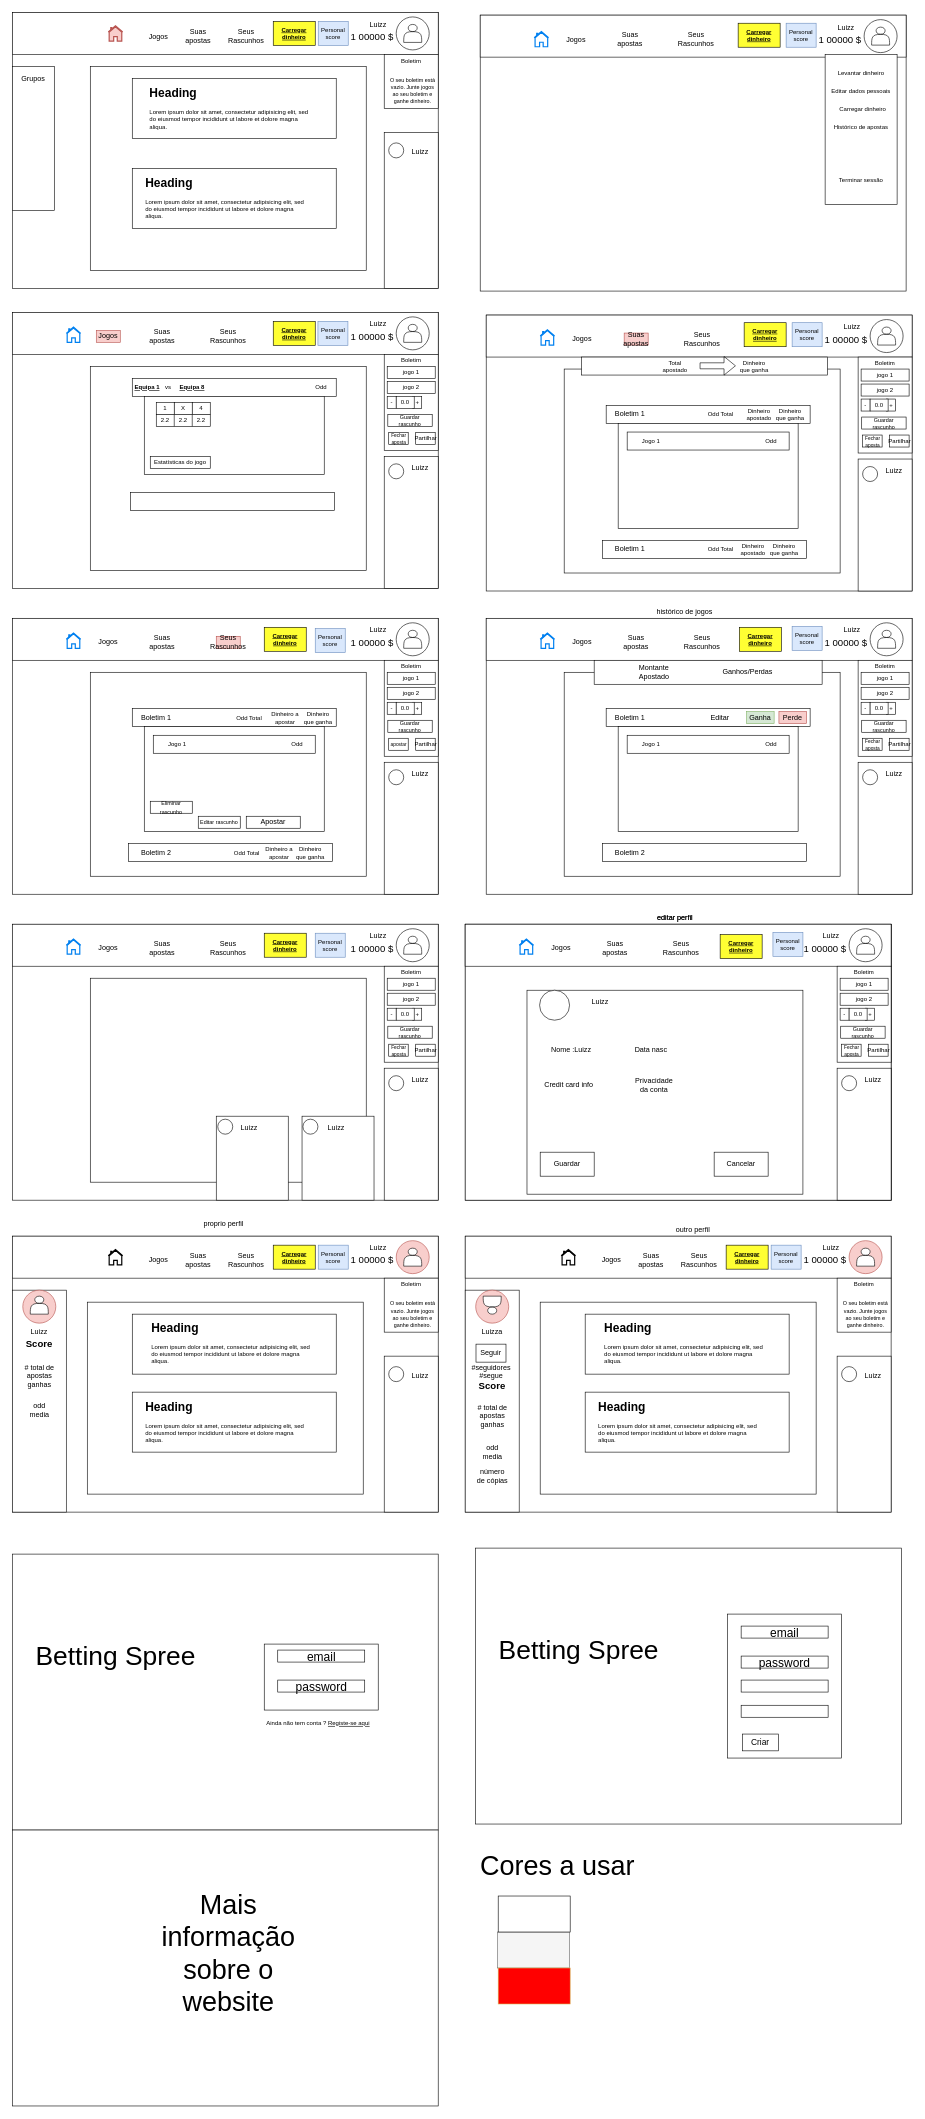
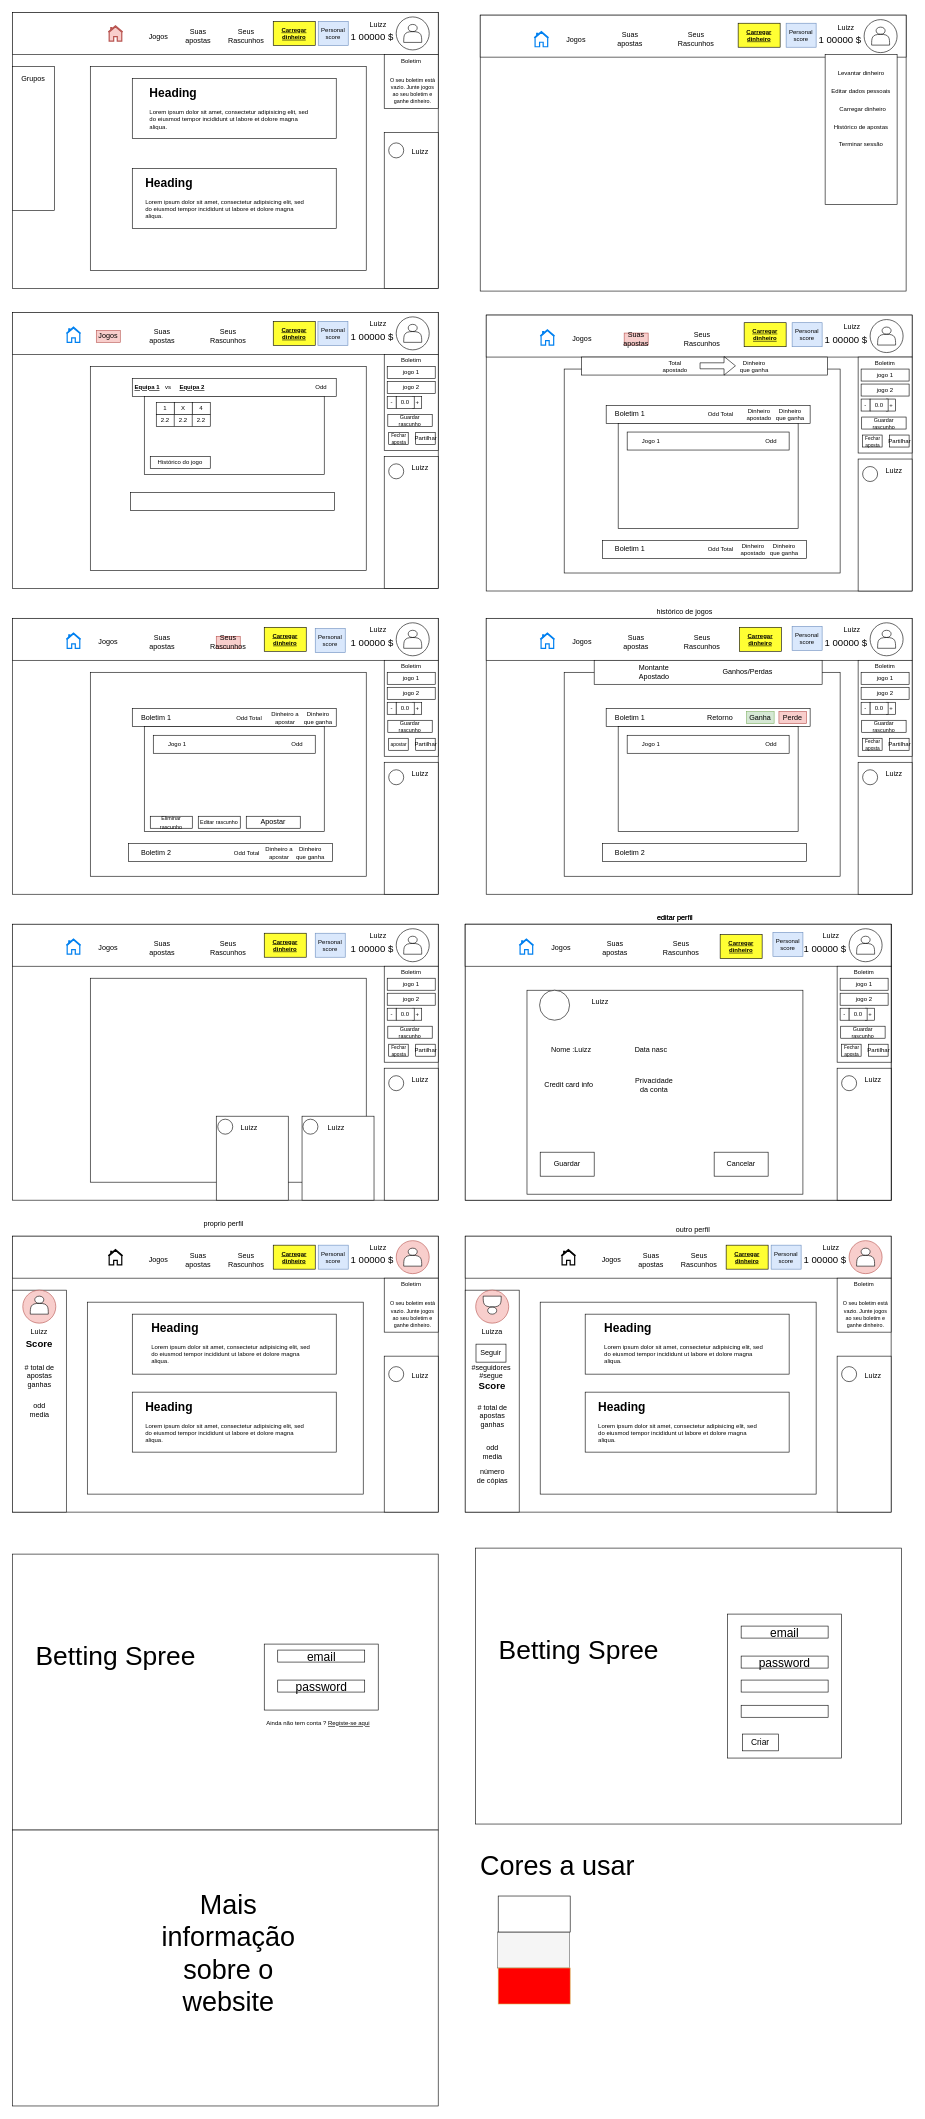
- <mxCell id="113" value="Terminar sessão" style="text;html=1;strokeColor=none;fillColor=none;align=center;verticalAlign=middle;whiteSpace=wrap;rounded=0;fontSize=10;" vertex="1" parent="1"><mxGeometry x="1385" y="290" width="100" height="20" as="geometry" /></mxCell>
+ <mxCell id="113" value="Terminar sessão" style="text;html=1;strokeColor=none;fillColor=none;align=center;verticalAlign=middle;whiteSpace=wrap;rounded=0;fontSize=10;" vertex="1" parent="1"><mxGeometry x="1385" y="230" width="100" height="20" as="geometry" /></mxCell>
- <mxCell id="69" value="Equipa 8" style="text;html=1;strokeColor=none;fillColor=none;align=center;verticalAlign=middle;whiteSpace=wrap;rounded=0;fontSize=10;fontStyle=5" vertex="1" parent="1"><mxGeometry x="295" y="635" width="50" height="20" as="geometry" /></mxCell>
+ <mxCell id="69" value="Equipa 2" style="text;html=1;strokeColor=none;fillColor=none;align=center;verticalAlign=middle;whiteSpace=wrap;rounded=0;fontSize=10;fontStyle=5" vertex="1" parent="1"><mxGeometry x="295" y="635" width="50" height="20" as="geometry" /></mxCell>
- <mxCell id="72" value="Estatísticas do jogo" style="rounded=0;whiteSpace=wrap;html=1;fillColor=#FFFFFF;fontSize=10;" vertex="1" parent="1"><mxGeometry x="250" y="760" width="100" height="20" as="geometry" /></mxCell>
+ <mxCell id="72" value="Histórico do jogo" style="rounded=0;whiteSpace=wrap;html=1;fillColor=#FFFFFF;fontSize=10;" vertex="1" parent="1"><mxGeometry x="250" y="760" width="100" height="20" as="geometry" /></mxCell>
- <mxCell id="210" value="Editar" style="text;html=1;strokeColor=none;fillColor=none;align=center;verticalAlign=middle;whiteSpace=wrap;rounded=0;fontSize=12;" vertex="1" parent="1"><mxGeometry x="1180" y="1185.5" width="40" height="20" as="geometry" /></mxCell>
+ <mxCell id="210" value="Retorno" style="text;html=1;strokeColor=none;fillColor=none;align=center;verticalAlign=middle;whiteSpace=wrap;rounded=0;fontSize=12;" vertex="1" parent="1"><mxGeometry x="1180" y="1185.5" width="40" height="20" as="geometry" /></mxCell>
- <mxCell id="168" value="&lt;font style=&quot;font-size: 9px&quot;&gt;Eliminar rascunho&lt;/font&gt;" style="rounded=0;whiteSpace=wrap;html=1;fillColor=#FFFFFF;fontSize=12;" vertex="1" parent="1"><mxGeometry x="250" y="1335" width="70" height="20" as="geometry" /></mxCell>
+ <mxCell id="168" value="&lt;font style=&quot;font-size: 9px&quot;&gt;Eliminar rascunho&lt;/font&gt;" style="rounded=0;whiteSpace=wrap;html=1;fillColor=#FFFFFF;fontSize=12;" vertex="1" parent="1"><mxGeometry x="250" y="1360" width="70" height="20" as="geometry" /></mxCell>
